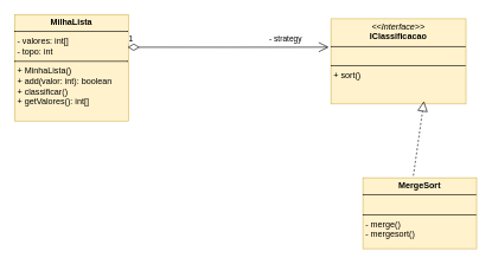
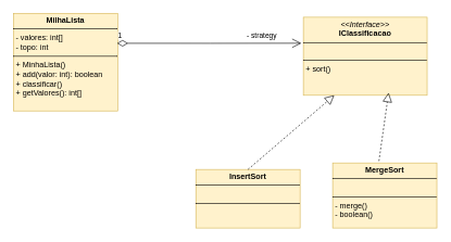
+ <mxCell id="8" value="" style="endArrow=block;dashed=1;endFill=0;endSize=12;html=1;rounded=0;exitX=0.5;exitY=0;exitDx=0;exitDy=0;entryX=0.25;entryY=1;entryDx=0;entryDy=0;" edge="1" parent="1" source="6" target="3"><mxGeometry width="160" relative="1" as="geometry"><mxPoint x="270" y="150" as="sourcePoint" /><mxPoint x="430" y="150" as="targetPoint" /></mxGeometry></mxCell>
- <mxCell id="7" value="&lt;p style=&quot;margin:0px;margin-top:4px;text-align:center;&quot;&gt;&lt;b&gt;MergeSort&lt;/b&gt;&lt;/p&gt;&lt;hr size=&quot;1&quot; style=&quot;border-style:solid;&quot;&gt;&lt;p style=&quot;margin:0px;margin-left:4px;&quot;&gt;&lt;br&gt;&lt;/p&gt;&lt;hr size=&quot;1&quot; style=&quot;border-style:solid;&quot;&gt;&lt;p style=&quot;margin:0px;margin-left:4px;&quot;&gt;- merge()&lt;/p&gt;&lt;p style=&quot;margin:0px;margin-left:4px;&quot;&gt;- mergesort()&lt;br&gt;&lt;/p&gt;" style="verticalAlign=top;align=left;overflow=fill;html=1;whiteSpace=wrap;strokeColor=#d6b656;fontFamily=Helvetica;fontSize=12;fontColor=default;fillColor=#fff2cc;collapsible=1;" vertex="1" parent="1"><mxGeometry x="510" y="250" width="160" height="100" as="geometry" /></mxCell>
+ <mxCell id="7" value="&lt;p style=&quot;margin:0px;margin-top:4px;text-align:center;&quot;&gt;&lt;b&gt;MergeSort&lt;/b&gt;&lt;/p&gt;&lt;hr size=&quot;1&quot; style=&quot;border-style:solid;&quot;&gt;&lt;p style=&quot;margin:0px;margin-left:4px;&quot;&gt;&lt;br&gt;&lt;/p&gt;&lt;hr size=&quot;1&quot; style=&quot;border-style:solid;&quot;&gt;&lt;p style=&quot;margin:0px;margin-left:4px;&quot;&gt;- merge()&lt;/p&gt;&lt;p style=&quot;margin:0px;margin-left:4px;&quot;&gt;- boolean()&lt;br&gt;&lt;/p&gt;" style="verticalAlign=top;align=left;overflow=fill;html=1;whiteSpace=wrap;strokeColor=#d6b656;fontFamily=Helvetica;fontSize=12;fontColor=default;fillColor=#fff2cc;collapsible=1;" vertex="1" parent="1"><mxGeometry x="510" y="250" width="160" height="100" as="geometry" /></mxCell>
+ <mxCell id="6" value="&lt;p style=&quot;margin:0px;margin-top:4px;text-align:center;&quot;&gt;&lt;b&gt;InsertSort&lt;/b&gt;&lt;/p&gt;&lt;hr size=&quot;1&quot; style=&quot;border-style:solid;&quot;&gt;&lt;p style=&quot;margin:0px;margin-left:4px;&quot;&gt;&lt;br&gt;&lt;/p&gt;&lt;hr size=&quot;1&quot; style=&quot;border-style:solid;&quot;&gt;&lt;p style=&quot;margin:0px;margin-left:4px;&quot;&gt;&lt;br&gt;&lt;/p&gt;" style="verticalAlign=top;align=left;overflow=fill;html=1;whiteSpace=wrap;strokeColor=#d6b656;fontFamily=Helvetica;fontSize=12;fontColor=default;fillColor=#fff2cc;collapsible=1;" vertex="1" parent="1"><mxGeometry x="300" y="260" width="160" height="90" as="geometry" /></mxCell>
